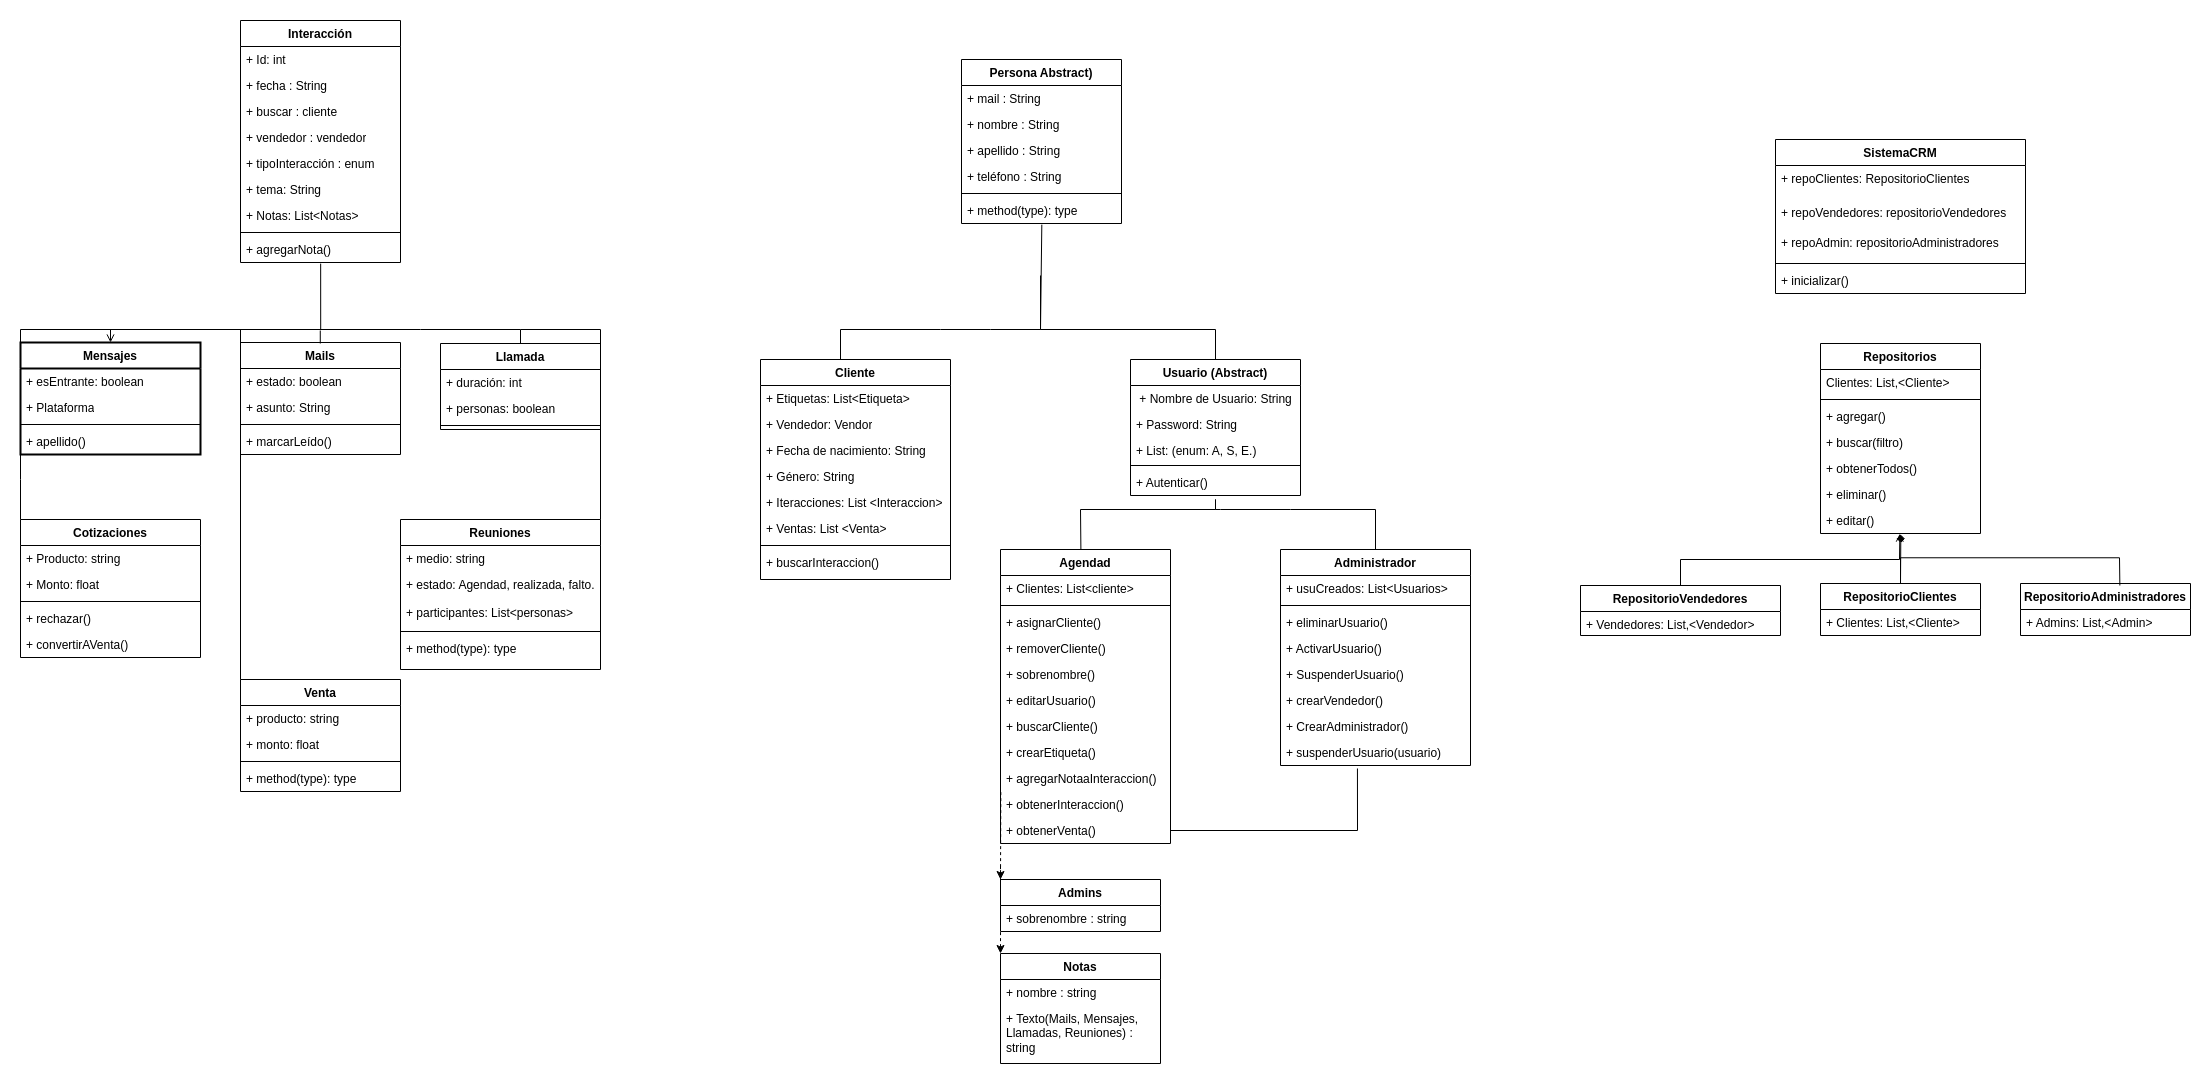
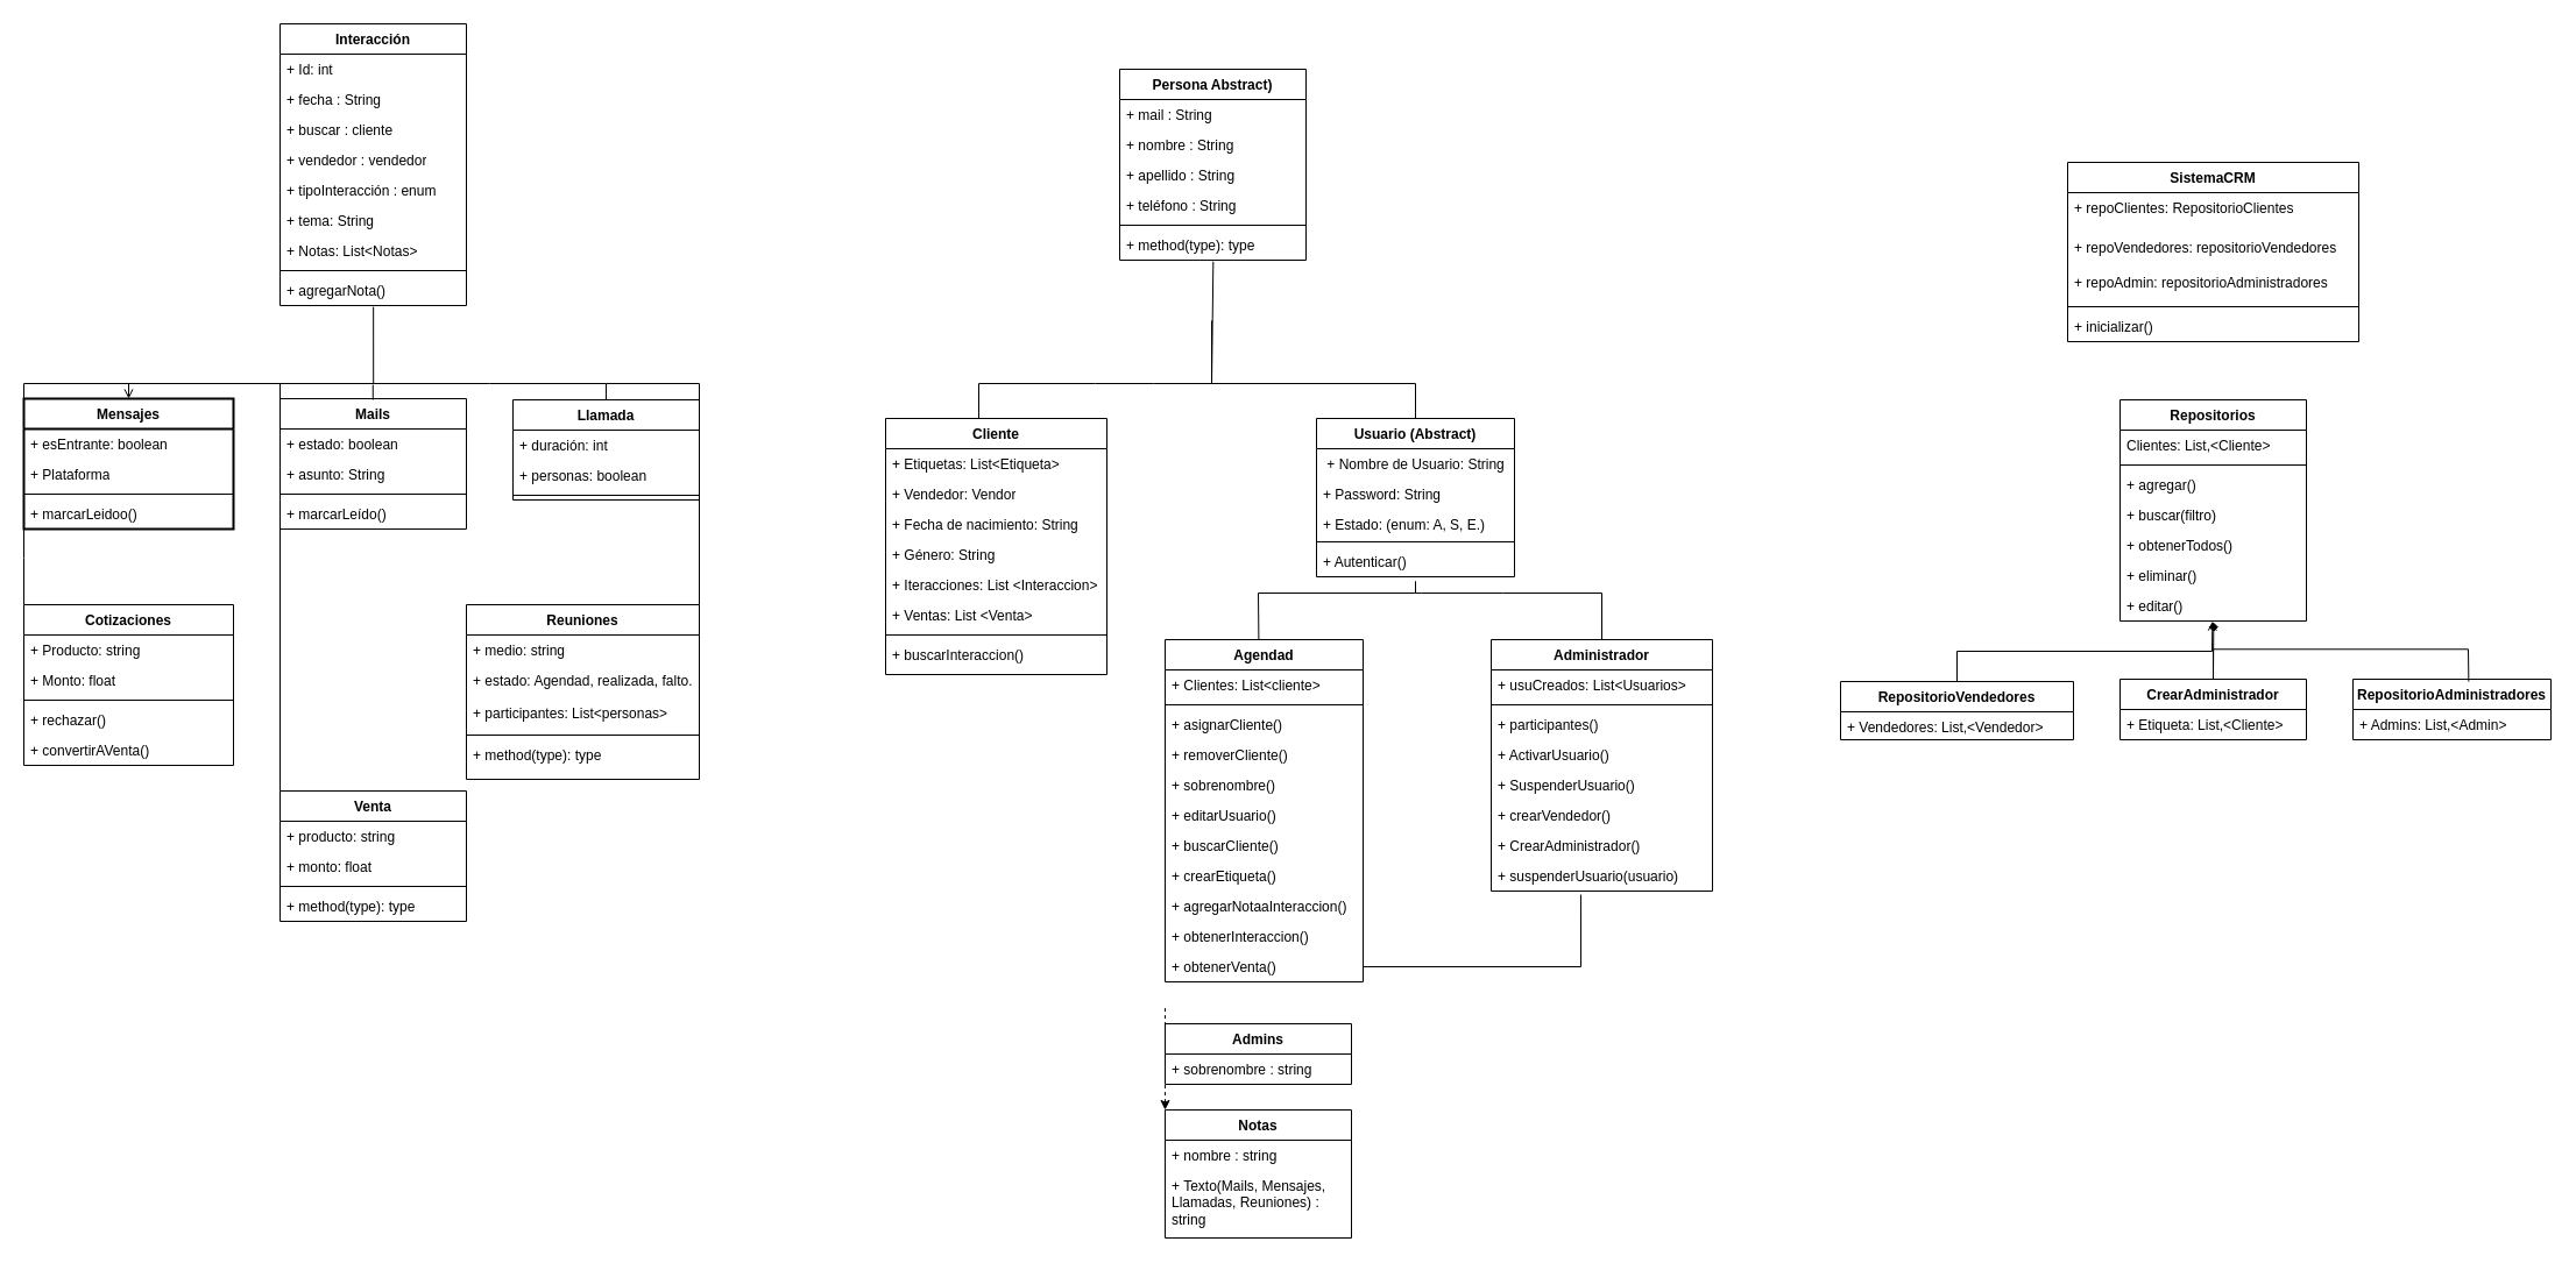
- <mxCell id="62" value="+ apellido()" style="text;strokeColor=none;fillColor=none;align=left;verticalAlign=top;spacingLeft=4;spacingRight=4;overflow=hidden;rotatable=0;points=[[0,0.5],[1,0.5]];portConstraint=eastwest;whiteSpace=wrap;html=1;" vertex="1" parent="58"><mxGeometry y="86" width="180" height="26" as="geometry" /></mxCell>
+ <mxCell id="62" value="+ marcarLeidoo()" style="text;strokeColor=none;fillColor=none;align=left;verticalAlign=top;spacingLeft=4;spacingRight=4;overflow=hidden;rotatable=0;points=[[0,0.5],[1,0.5]];portConstraint=eastwest;whiteSpace=wrap;html=1;" vertex="1" parent="58"><mxGeometry y="86" width="180" height="26" as="geometry" /></mxCell>
- <mxCell id="75" value="+ List: (enum: A, S, E.)" style="text;strokeColor=none;fillColor=none;align=left;verticalAlign=top;spacingLeft=4;spacingRight=4;overflow=hidden;rotatable=0;points=[[0,0.5],[1,0.5]];portConstraint=eastwest;whiteSpace=wrap;html=1;" vertex="1" parent="72"><mxGeometry y="78" width="170" height="24" as="geometry" /></mxCell>
+ <mxCell id="75" value="+ Estado: (enum: A, S, E.)" style="text;strokeColor=none;fillColor=none;align=left;verticalAlign=top;spacingLeft=4;spacingRight=4;overflow=hidden;rotatable=0;points=[[0,0.5],[1,0.5]];portConstraint=eastwest;whiteSpace=wrap;html=1;" vertex="1" parent="72"><mxGeometry y="78" width="170" height="24" as="geometry" /></mxCell>
- <mxCell id="103" value="RepositorioClientes" style="swimlane;fontStyle=1;align=center;verticalAlign=top;childLayout=stackLayout;horizontal=1;startSize=26;horizontalStack=0;resizeParent=1;resizeParentMax=0;resizeLast=0;collapsible=1;marginBottom=0;whiteSpace=wrap;html=1;" vertex="1" parent="1"><mxGeometry x="1820" y="583" width="160" height="52" as="geometry" /></mxCell>
+ <mxCell id="103" value="CrearAdministrador" style="swimlane;fontStyle=1;align=center;verticalAlign=top;childLayout=stackLayout;horizontal=1;startSize=26;horizontalStack=0;resizeParent=1;resizeParentMax=0;resizeLast=0;collapsible=1;marginBottom=0;whiteSpace=wrap;html=1;" vertex="1" parent="1"><mxGeometry x="1820" y="583" width="160" height="52" as="geometry" /></mxCell>
- <mxCell id="81" value="+ eliminarUsuario()" style="text;strokeColor=none;fillColor=none;align=left;verticalAlign=top;spacingLeft=4;spacingRight=4;overflow=hidden;rotatable=0;points=[[0,0.5],[1,0.5]];portConstraint=eastwest;whiteSpace=wrap;html=1;" vertex="1" parent="78"><mxGeometry y="60" width="190" height="26" as="geometry" /></mxCell>
+ <mxCell id="81" value="+ participantes()" style="text;strokeColor=none;fillColor=none;align=left;verticalAlign=top;spacingLeft=4;spacingRight=4;overflow=hidden;rotatable=0;points=[[0,0.5],[1,0.5]];portConstraint=eastwest;whiteSpace=wrap;html=1;" vertex="1" parent="78"><mxGeometry y="60" width="190" height="26" as="geometry" /></mxCell>
- <mxCell id="104" value="+ Clientes: List,&amp;lt;Cliente&amp;gt;" style="text;strokeColor=none;fillColor=none;align=left;verticalAlign=top;spacingLeft=4;spacingRight=4;overflow=hidden;rotatable=0;points=[[0,0.5],[1,0.5]];portConstraint=eastwest;whiteSpace=wrap;html=1;" vertex="1" parent="103"><mxGeometry y="26" width="160" height="26" as="geometry" /></mxCell>
+ <mxCell id="104" value="+ Etiqueta: List,&amp;lt;Cliente&amp;gt;" style="text;strokeColor=none;fillColor=none;align=left;verticalAlign=top;spacingLeft=4;spacingRight=4;overflow=hidden;rotatable=0;points=[[0,0.5],[1,0.5]];portConstraint=eastwest;whiteSpace=wrap;html=1;" vertex="1" parent="103"><mxGeometry y="26" width="160" height="26" as="geometry" /></mxCell>
- <mxCell id="102" value="" style="endArrow=none;dashed=1;html=1;rounded=0;entryX=0.002;entryY=1.016;entryDx=0;entryDy=0;entryPerimeter=0;exitX=0;exitY=0;exitDx=0;exitDy=0;startArrow=classic;startFill=1;" edge="1" parent="1" source="100" target="96"><mxGeometry width="50" height="50" relative="1" as="geometry"><mxPoint x="950" y="869" as="sourcePoint" /><mxPoint x="1000" y="819" as="targetPoint" /></mxGeometry></mxCell>
